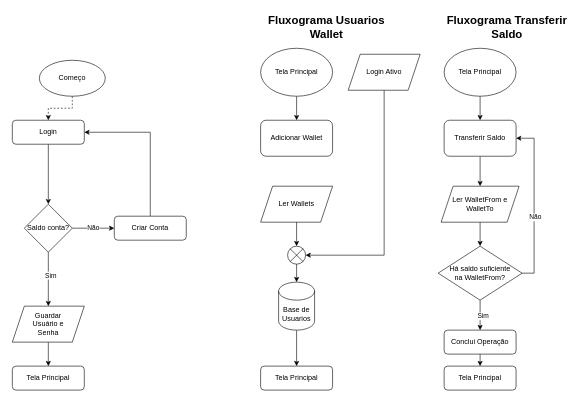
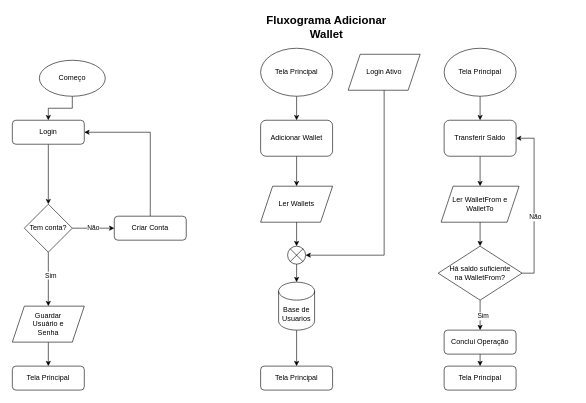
- <mxCell id="28" value="&lt;font style=&quot;font-size: 19px;&quot;&gt;&lt;b&gt;Fluxograma Usuarios Wallet&lt;/b&gt;&lt;/font&gt;" style="text;html=1;strokeColor=none;fillColor=none;align=center;verticalAlign=middle;whiteSpace=wrap;rounded=0;" vertex="1" parent="1"><mxGeometry x="434" y="20" width="220" height="50" as="geometry" /></mxCell>
+ <mxCell id="28" value="&lt;font style=&quot;font-size: 19px;&quot;&gt;&lt;b&gt;Fluxograma Adicionar Wallet&lt;/b&gt;&lt;/font&gt;" style="text;html=1;strokeColor=none;fillColor=none;align=center;verticalAlign=middle;whiteSpace=wrap;rounded=0;" vertex="1" parent="1"><mxGeometry x="434" y="20" width="220" height="50" as="geometry" /></mxCell>
- <mxCell id="35" value="&lt;font style=&quot;font-size: 19px;&quot;&gt;&lt;b&gt;Fluxograma Transferir Saldo&lt;/b&gt;&lt;/font&gt;" style="text;html=1;strokeColor=none;fillColor=none;align=center;verticalAlign=middle;whiteSpace=wrap;rounded=0;" vertex="1" parent="1"><mxGeometry x="735" y="20" width="220" height="50" as="geometry" /></mxCell>
- <mxCell id="12" style="edgeStyle=orthogonalEdgeStyle;rounded=0;orthogonalLoop=1;jettySize=auto;html=1;exitX=0.5;exitY=1;exitDx=0;exitDy=0;entryX=0.5;entryY=0;entryDx=0;entryDy=0;dashed=1;" edge="1" parent="1" source="13" target="6"><mxGeometry relative="1" as="geometry" /></mxCell>
+ <mxCell id="12" style="edgeStyle=orthogonalEdgeStyle;rounded=0;orthogonalLoop=1;jettySize=auto;html=1;exitX=0.5;exitY=1;exitDx=0;exitDy=0;entryX=0.5;entryY=0;entryDx=0;entryDy=0;" edge="1" parent="1" source="13" target="6"><mxGeometry relative="1" as="geometry" /></mxCell>
+ <mxCell id="16" style="edgeStyle=orthogonalEdgeStyle;rounded=0;orthogonalLoop=1;jettySize=auto;html=1;exitX=0.5;exitY=1;exitDx=0;exitDy=0;entryX=0.5;entryY=0;entryDx=0;entryDy=0;" edge="1" parent="1" source="17" target="20"><mxGeometry relative="1" as="geometry" /></mxCell>
- <mxCell id="4" value="Saldo conta?" style="rhombus;whiteSpace=wrap;html=1;" vertex="1" parent="1"><mxGeometry x="40" y="340" width="80" height="80" as="geometry" /></mxCell>
+ <mxCell id="4" value="Tem conta?" style="rhombus;whiteSpace=wrap;html=1;" vertex="1" parent="1"><mxGeometry x="40" y="340" width="80" height="80" as="geometry" /></mxCell>
